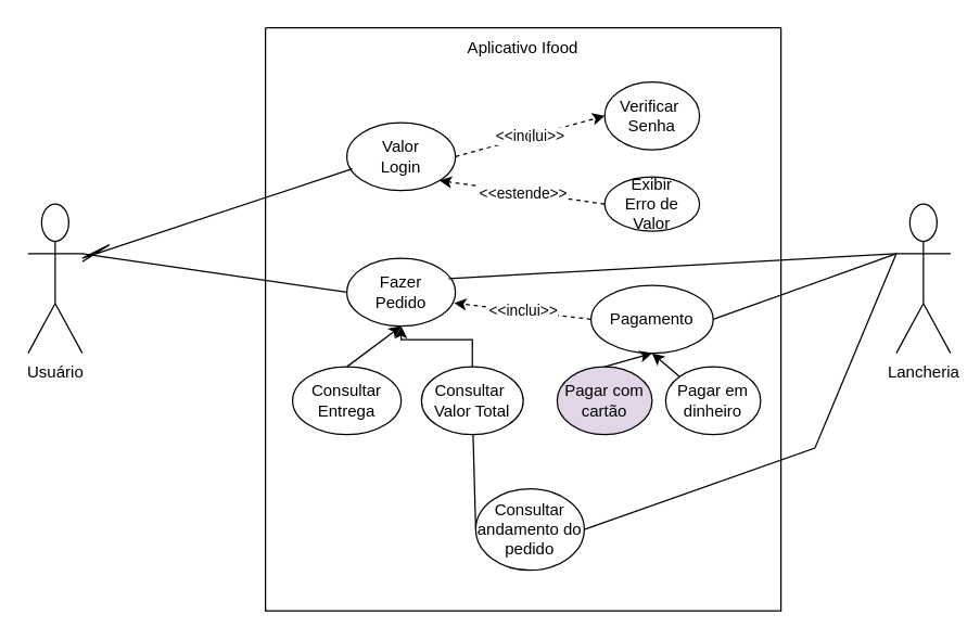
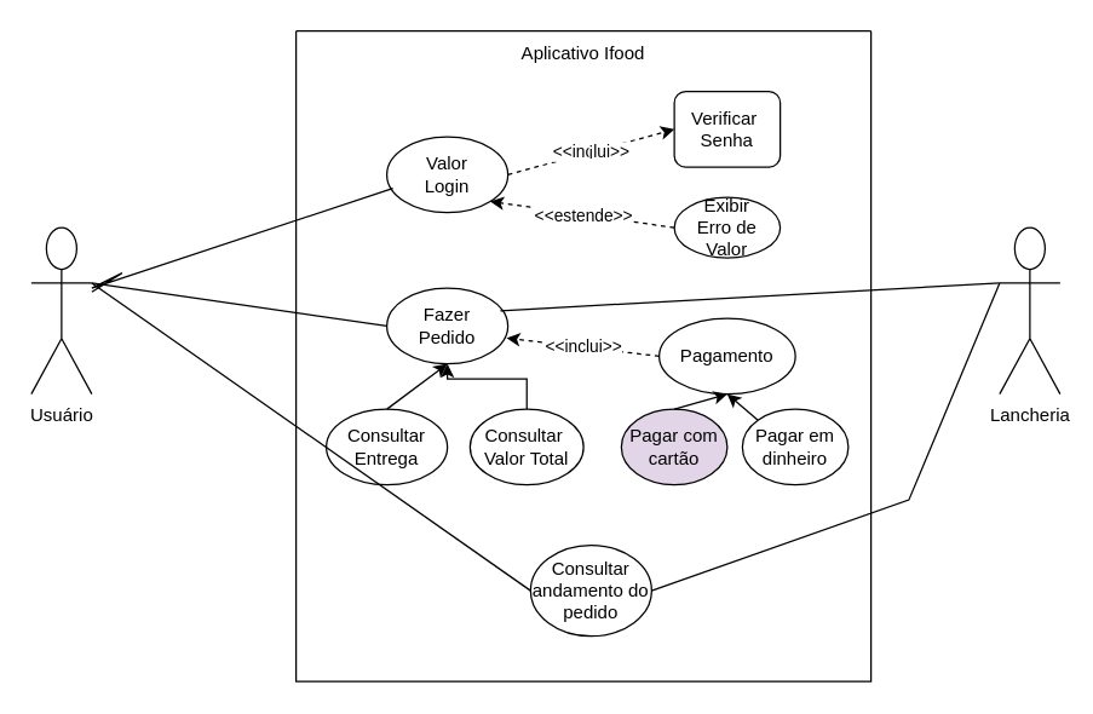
- <mxCell id="4" value="Verificar&amp;nbsp;&lt;br&gt;Senha" style="ellipse;whiteSpace=wrap;html=1;" vertex="1" parent="2"><mxGeometry x="250" y="40" width="70" height="50" as="geometry" /></mxCell>
+ <mxCell id="4" value="Verificar&amp;nbsp;&lt;br&gt;Senha" style="whiteSpace=wrap;html=1;rounded=1;" vertex="1" parent="2"><mxGeometry x="250" y="40" width="70" height="50" as="geometry" /></mxCell>
- <mxCell id="31" value="" style="endArrow=none;html=1;rounded=0;entryX=0;entryY=0.333;entryDx=0;entryDy=0;entryPerimeter=0;exitX=1;exitY=0.5;exitDx=0;exitDy=0;" edge="1" parent="1" source="11" target="24"><mxGeometry width="50" height="50" relative="1" as="geometry"><mxPoint x="360" y="240" as="sourcePoint" /><mxPoint x="410" y="190" as="targetPoint" /></mxGeometry></mxCell>
- <mxCell id="28" value="" style="endArrow=none;html=1;rounded=0;exitX=0;exitY=0.5;exitDx=0;exitDy=0;" edge="1" parent="1" source="14" target="10"><mxGeometry width="50" height="50" relative="1" as="geometry"><mxPoint x="360" y="240" as="sourcePoint" /><mxPoint x="410" y="190" as="targetPoint" /></mxGeometry></mxCell>
+ <mxCell id="28" value="" style="endArrow=none;html=1;rounded=0;entryX=1;entryY=0.333;entryDx=0;entryDy=0;entryPerimeter=0;exitX=0;exitY=0.5;exitDx=0;exitDy=0;" edge="1" parent="1" source="14" target="23"><mxGeometry width="50" height="50" relative="1" as="geometry"><mxPoint x="360" y="240" as="sourcePoint" /><mxPoint x="410" y="190" as="targetPoint" /></mxGeometry></mxCell>
